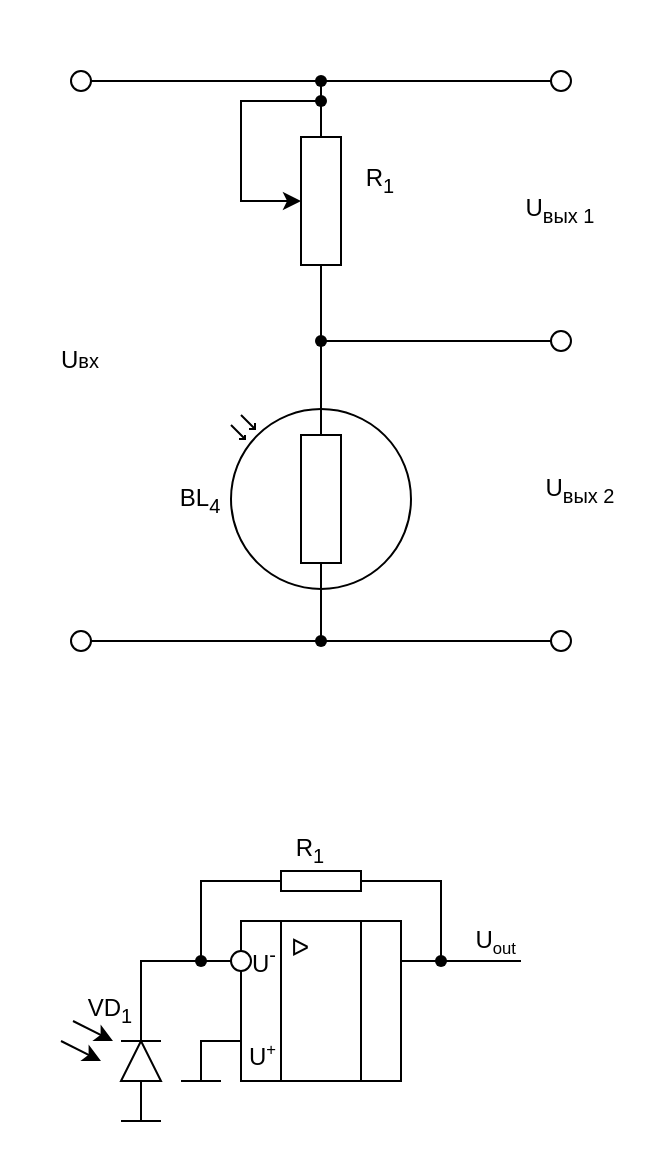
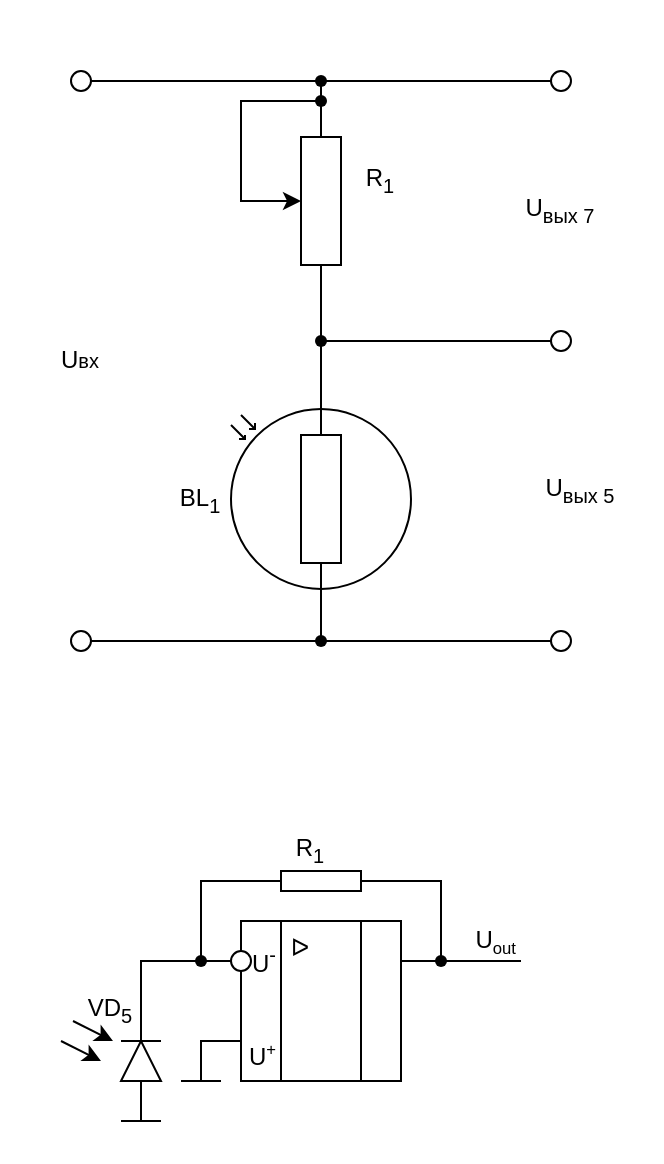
- <mxCell id="21" value="U&lt;sub&gt;вых 1&lt;/sub&gt;" style="text;html=1;strokeColor=none;fillColor=none;align=center;verticalAlign=middle;whiteSpace=wrap;rounded=0;" vertex="1" parent="1"><mxGeometry x="260" y="40" width="40" height="130" as="geometry" /></mxCell>
+ <mxCell id="21" value="U&lt;sub&gt;вых 7&lt;/sub&gt;" style="text;html=1;strokeColor=none;fillColor=none;align=center;verticalAlign=middle;whiteSpace=wrap;rounded=0;" vertex="1" parent="1"><mxGeometry x="260" y="40" width="40" height="130" as="geometry" /></mxCell>
- <mxCell id="15" value="U&lt;sub&gt;вых 2&lt;/sub&gt;" style="text;html=1;strokeColor=none;fillColor=none;align=center;verticalAlign=middle;whiteSpace=wrap;rounded=0;" vertex="1" parent="1"><mxGeometry x="270" y="170" width="40" height="150" as="geometry" /></mxCell>
+ <mxCell id="15" value="U&lt;sub&gt;вых 5&lt;/sub&gt;" style="text;html=1;strokeColor=none;fillColor=none;align=center;verticalAlign=middle;whiteSpace=wrap;rounded=0;" vertex="1" parent="1"><mxGeometry x="270" y="170" width="40" height="150" as="geometry" /></mxCell>
- <mxCell id="19" value="BL&lt;sub&gt;4&lt;/sub&gt;" style="text;html=1;strokeColor=none;fillColor=none;align=center;verticalAlign=middle;whiteSpace=wrap;rounded=0;" vertex="1" parent="1"><mxGeometry x="70" y="200" width="60" height="100" as="geometry" /></mxCell>
+ <mxCell id="19" value="BL&lt;sub&gt;1&lt;/sub&gt;" style="text;html=1;strokeColor=none;fillColor=none;align=center;verticalAlign=middle;whiteSpace=wrap;rounded=0;" vertex="1" parent="1"><mxGeometry x="70" y="200" width="60" height="100" as="geometry" /></mxCell>
- <mxCell id="44" value="VD&lt;sub&gt;1&lt;/sub&gt;" style="text;html=1;strokeColor=none;fillColor=none;align=center;verticalAlign=middle;whiteSpace=wrap;rounded=0;" vertex="1" parent="1"><mxGeometry x="40" y="490" width="30" height="30" as="geometry" /></mxCell>
+ <mxCell id="44" value="VD&lt;sub&gt;5&lt;/sub&gt;" style="text;html=1;strokeColor=none;fillColor=none;align=center;verticalAlign=middle;whiteSpace=wrap;rounded=0;" vertex="1" parent="1"><mxGeometry x="40" y="490" width="30" height="30" as="geometry" /></mxCell>
